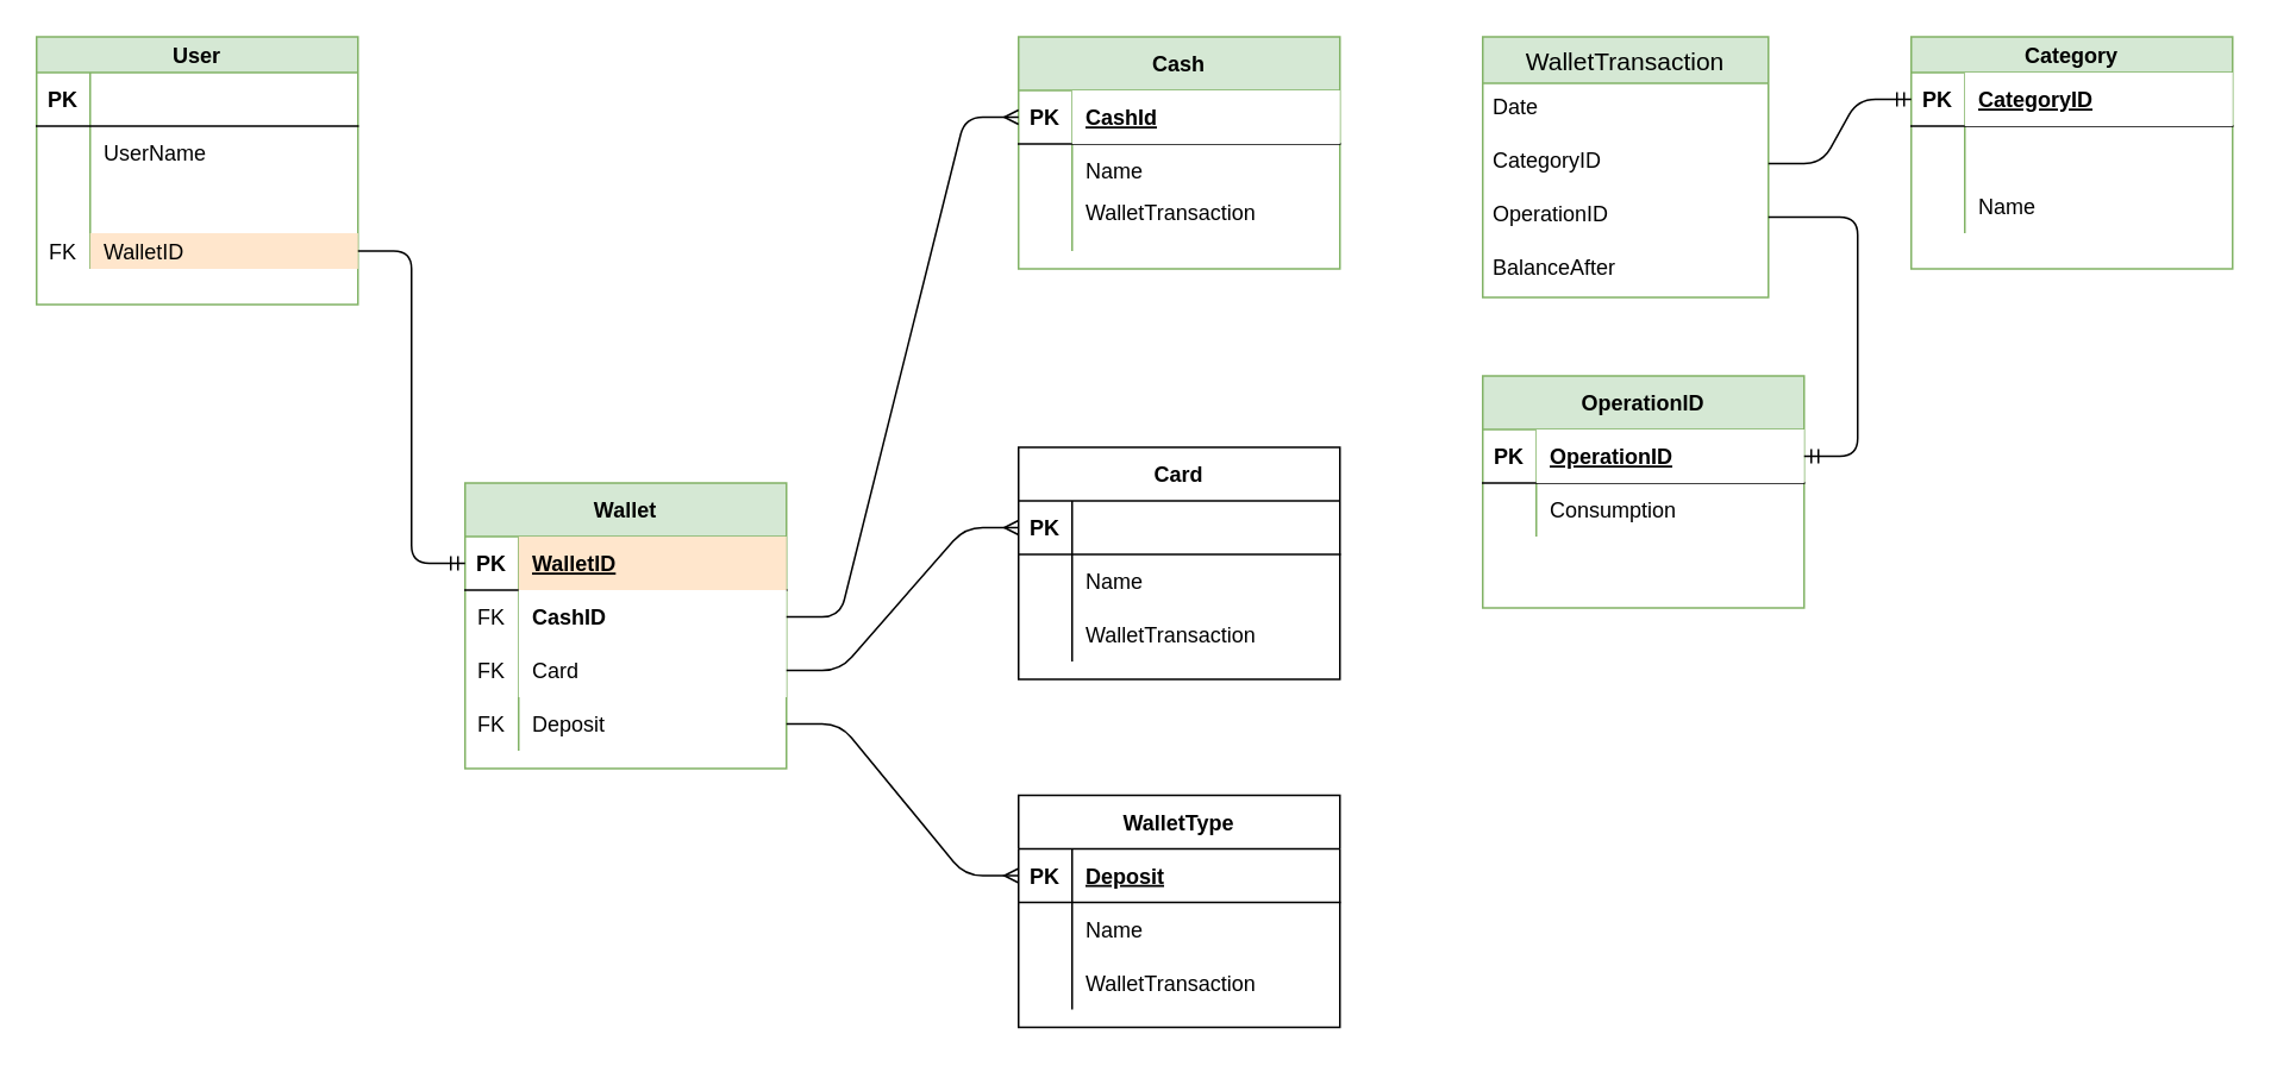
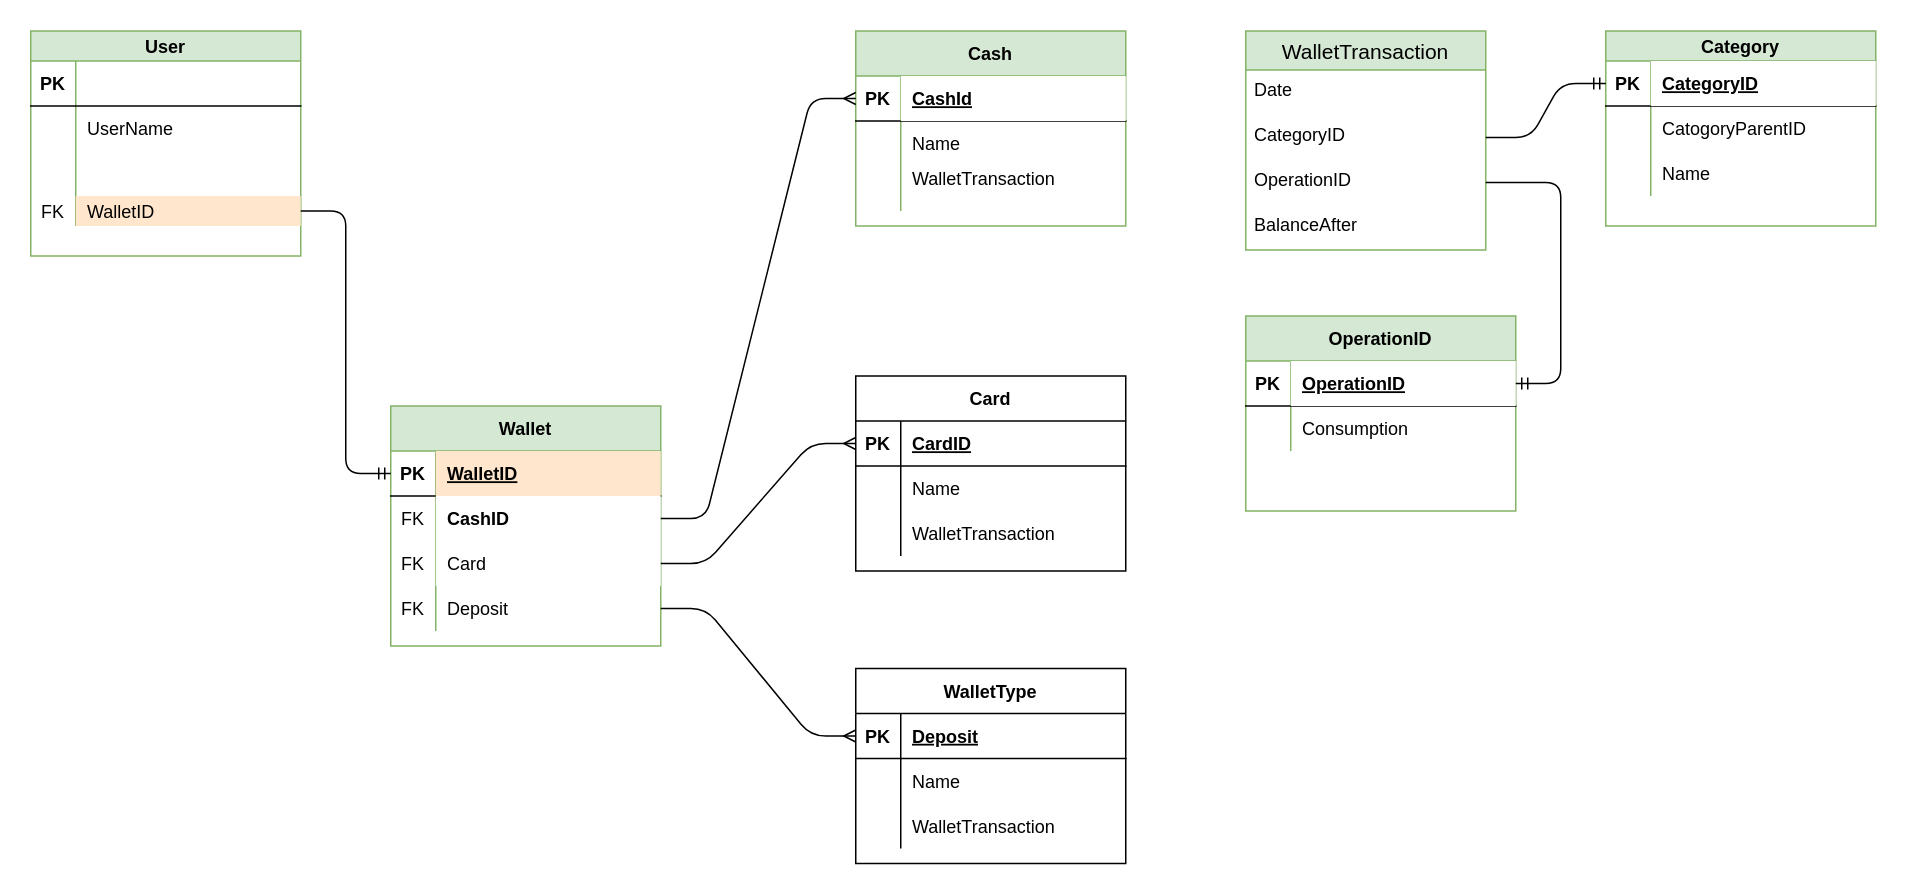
+ <mxCell id="41" value="CatogoryParentID" style="shape=partialRectangle;connectable=0;fillColor=none;top=0;left=0;bottom=0;right=0;align=left;spacingLeft=6;overflow=hidden;" parent="39" vertex="1"><mxGeometry x="30" width="150" height="30" as="geometry" /></mxCell>
+ <mxCell id="59" value="CardID" style="shape=partialRectangle;connectable=0;fillColor=none;top=0;left=0;bottom=0;right=0;align=left;spacingLeft=6;fontStyle=5;overflow=hidden;" parent="57" vertex="1"><mxGeometry x="30" width="150" height="30" as="geometry" /></mxCell>
